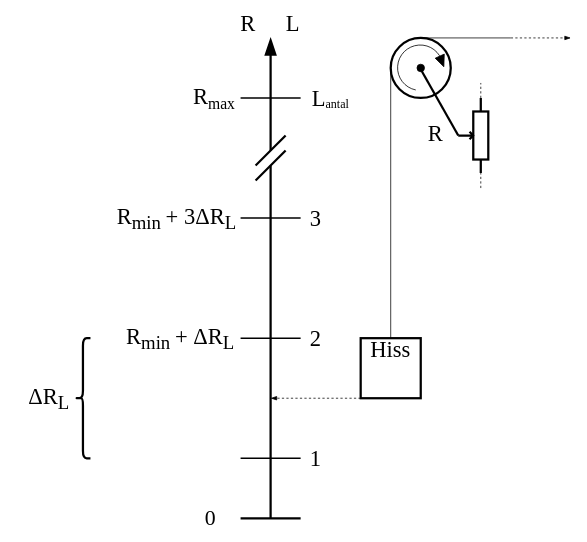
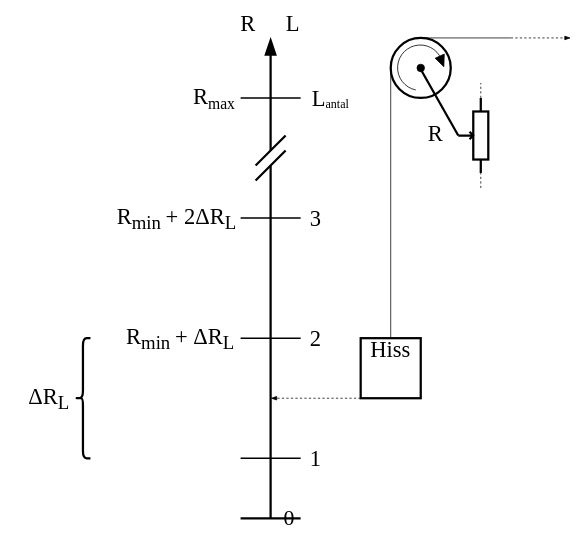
- <mxCell id="19" value="&lt;font style=&quot;font-size: 30px&quot;&gt;&lt;font face=&quot;Computer Modern&quot; style=&quot;font-size: 30px&quot;&gt;R&lt;/font&gt;&lt;font face=&quot;Computer Modern&quot; style=&quot;font-size: 30px&quot;&gt;&lt;sub&gt;min&amp;nbsp;&lt;/sub&gt;+ 3ΔR&lt;sub&gt;L&lt;/sub&gt;&lt;/font&gt;&lt;/font&gt;" style="text;html=1;strokeColor=none;fillColor=none;align=center;verticalAlign=middle;whiteSpace=wrap;rounded=0;sketch=0;" vertex="1" parent="1"><mxGeometry x="150" y="280" width="170" height="20" as="geometry" /></mxCell>
+ <mxCell id="19" value="&lt;font style=&quot;font-size: 30px&quot;&gt;&lt;font face=&quot;Computer Modern&quot; style=&quot;font-size: 30px&quot;&gt;R&lt;/font&gt;&lt;font face=&quot;Computer Modern&quot; style=&quot;font-size: 30px&quot;&gt;&lt;sub&gt;min&amp;nbsp;&lt;/sub&gt;+ 2ΔR&lt;sub&gt;L&lt;/sub&gt;&lt;/font&gt;&lt;/font&gt;" style="text;html=1;strokeColor=none;fillColor=none;align=center;verticalAlign=middle;whiteSpace=wrap;rounded=0;sketch=0;" vertex="1" parent="1"><mxGeometry x="150" y="280" width="170" height="20" as="geometry" /></mxCell>
- <mxCell id="16" value="&lt;font face=&quot;Computer Modern&quot; style=&quot;font-size: 29px&quot;&gt;0&lt;/font&gt;" style="text;html=1;strokeColor=none;fillColor=none;align=center;verticalAlign=middle;whiteSpace=wrap;rounded=0;sketch=0;" vertex="1" parent="1"><mxGeometry x="260" y="680" width="40" height="20" as="geometry" /></mxCell>
+ <mxCell id="16" value="&lt;font face=&quot;Computer Modern&quot; style=&quot;font-size: 29px&quot;&gt;0&lt;/font&gt;" style="text;html=1;strokeColor=none;fillColor=none;align=center;verticalAlign=middle;whiteSpace=wrap;rounded=0;sketch=0;" vertex="1" parent="1"><mxGeometry x="365" y="680" width="40" height="20" as="geometry" /></mxCell>
